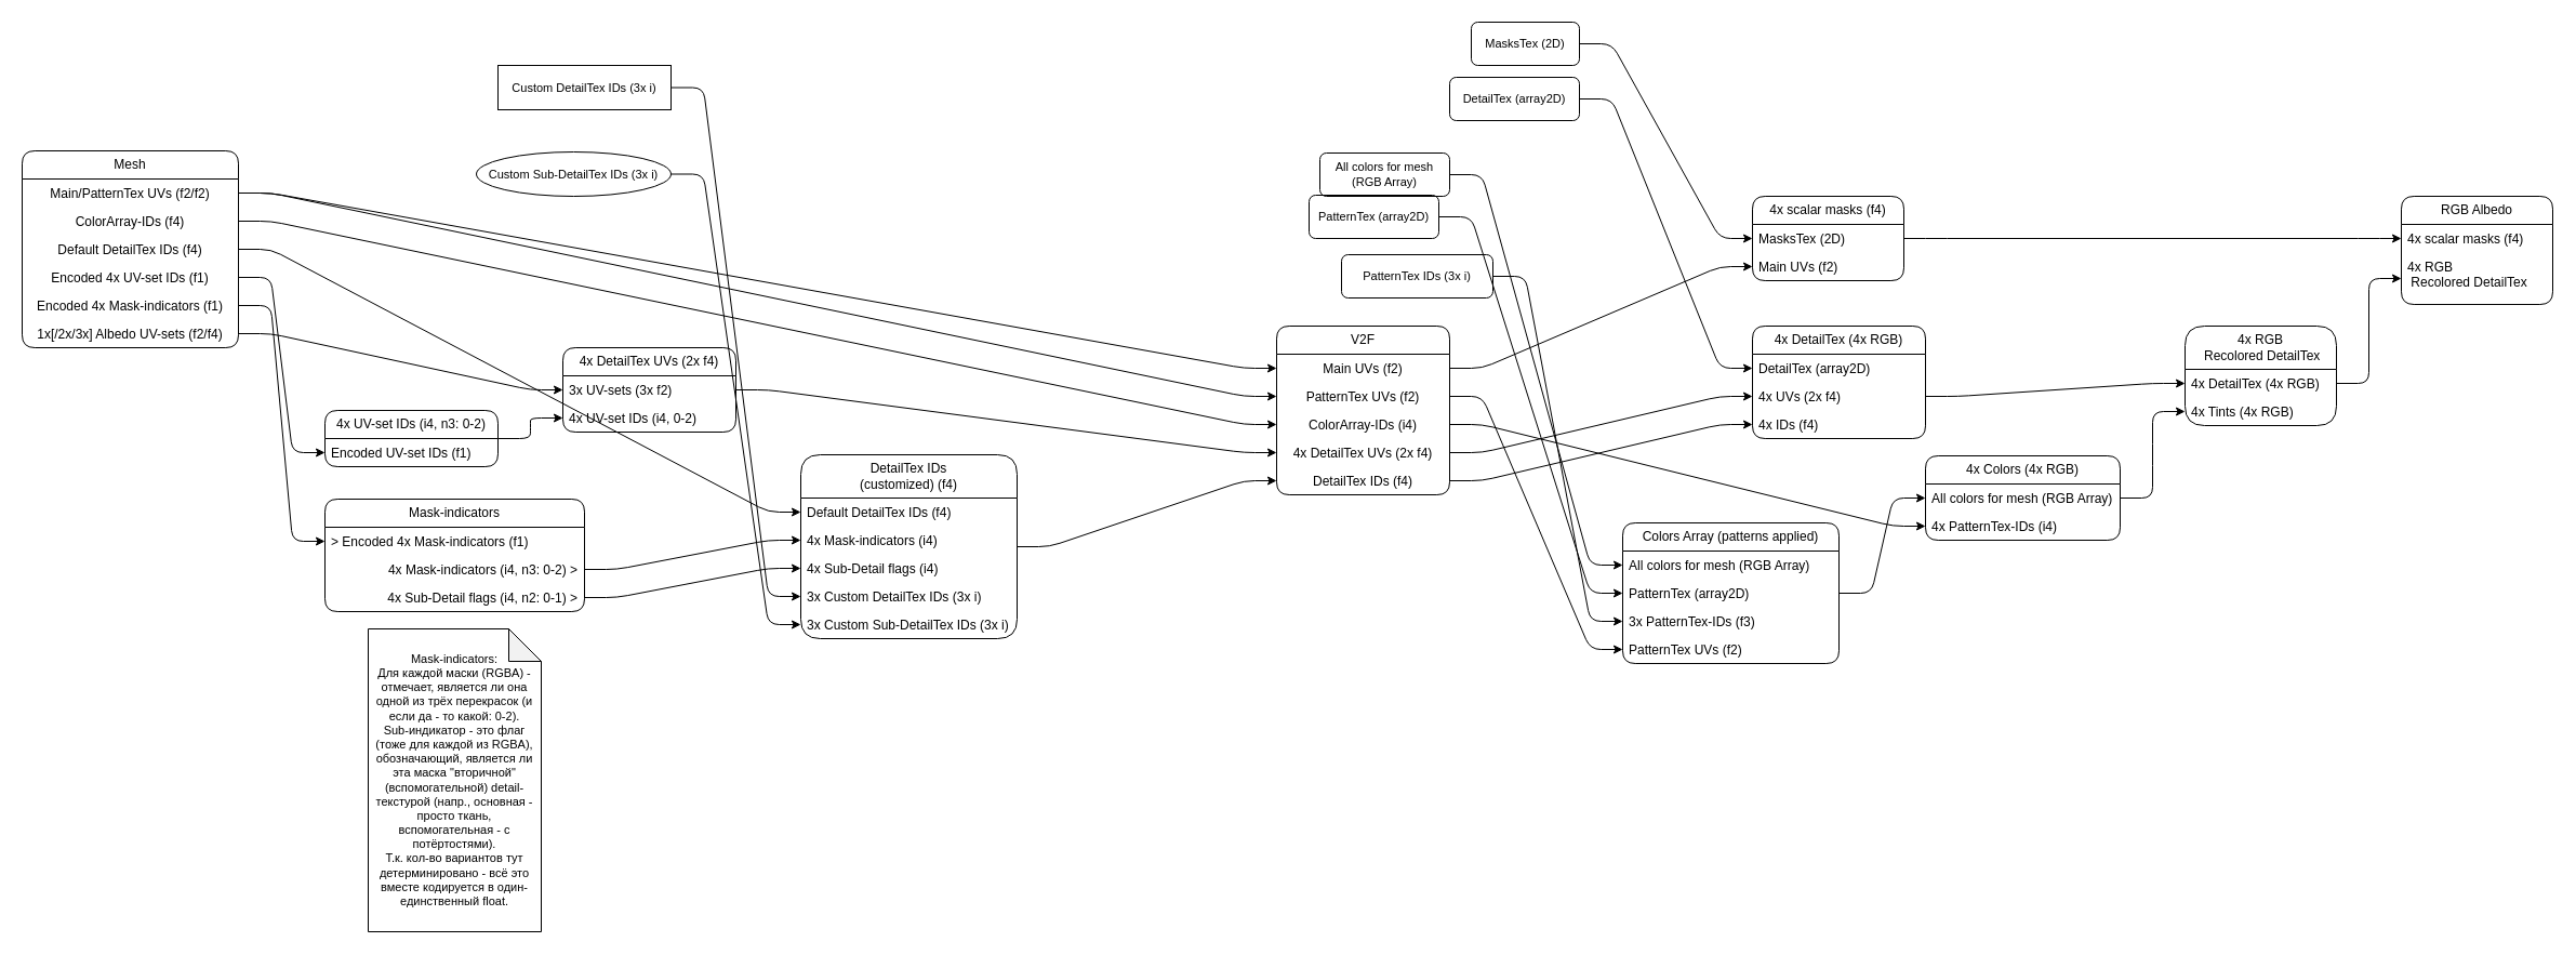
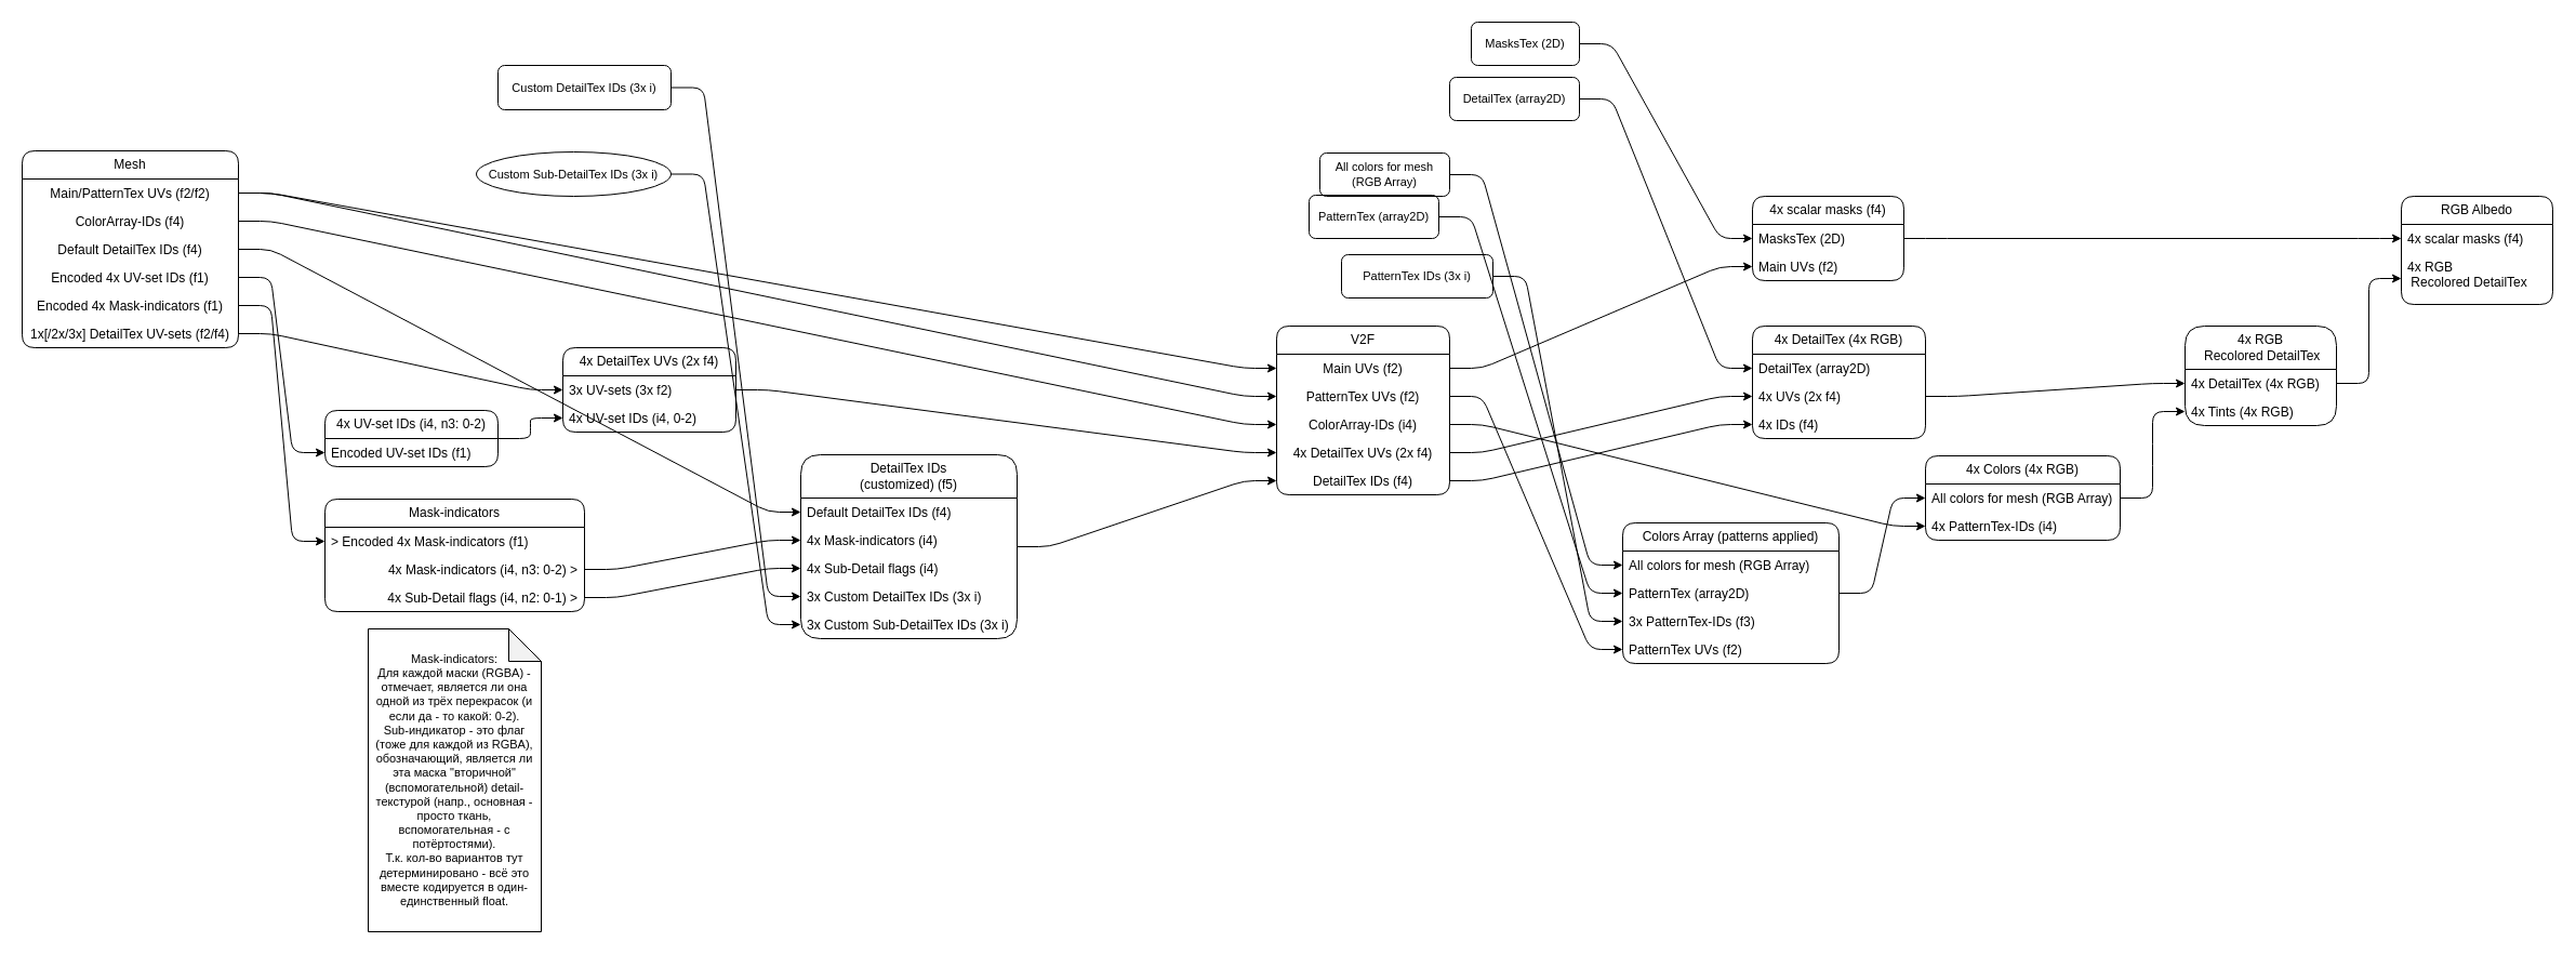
- <mxCell id="82" value="Custom DetailTex IDs (3x i)" style="whiteSpace=wrap;html=1;fontFamily=Helvetica;fontSize=11;labelBackgroundColor=none;fillColor=none;strokeColor=default;rounded=0;" parent="1" vertex="1"><mxGeometry x="460" y="60" width="160" height="41" as="geometry" /></mxCell>
+ <mxCell id="82" value="Custom DetailTex IDs (3x i)" style="whiteSpace=wrap;html=1;rounded=1;fontFamily=Helvetica;fontSize=11;labelBackgroundColor=none;fillColor=none;strokeColor=default;" parent="1" vertex="1"><mxGeometry x="460" y="60" width="160" height="41" as="geometry" /></mxCell>
- <mxCell id="57" value="&lt;div align=&quot;center&quot;&gt;1x[/2x/3x] Albedo UV-sets (f2/f4)&lt;/div&gt;" style="text;strokeColor=none;fillColor=none;align=center;verticalAlign=top;spacingLeft=4;spacingRight=4;overflow=hidden;rotatable=0;points=[[0,0.5],[1,0.5]];portConstraint=eastwest;whiteSpace=wrap;html=1;rounded=1;" parent="51" vertex="1"><mxGeometry y="156" width="200" height="26" as="geometry" /></mxCell>
+ <mxCell id="57" value="&lt;div align=&quot;center&quot;&gt;1x[/2x/3x] DetailTex UV-sets (f2/f4)&lt;/div&gt;" style="text;strokeColor=none;fillColor=none;align=center;verticalAlign=top;spacingLeft=4;spacingRight=4;overflow=hidden;rotatable=0;points=[[0,0.5],[1,0.5]];portConstraint=eastwest;whiteSpace=wrap;html=1;rounded=1;" parent="51" vertex="1"><mxGeometry y="156" width="200" height="26" as="geometry" /></mxCell>
- <mxCell id="72" value="&lt;div align=&quot;center&quot;&gt;&lt;div&gt;DetailTex IDs&lt;br&gt;(customized) (f4)&lt;/div&gt;&lt;/div&gt;" style="swimlane;fontStyle=0;childLayout=stackLayout;horizontal=1;startSize=40;fillColor=none;horizontalStack=0;resizeParent=1;resizeParentMax=0;resizeLast=0;collapsible=1;marginBottom=0;whiteSpace=wrap;html=1;rounded=1;" parent="1" vertex="1"><mxGeometry x="740" y="420" width="200" height="170" as="geometry"><mxRectangle x="800" y="600" width="130" height="30" as="alternateBounds" /></mxGeometry></mxCell>
+ <mxCell id="72" value="&lt;div align=&quot;center&quot;&gt;&lt;div&gt;DetailTex IDs&lt;br&gt;(customized) (f5)&lt;/div&gt;&lt;/div&gt;" style="swimlane;fontStyle=0;childLayout=stackLayout;horizontal=1;startSize=40;fillColor=none;horizontalStack=0;resizeParent=1;resizeParentMax=0;resizeLast=0;collapsible=1;marginBottom=0;whiteSpace=wrap;html=1;rounded=1;" parent="1" vertex="1"><mxGeometry x="740" y="420" width="200" height="170" as="geometry"><mxRectangle x="800" y="600" width="130" height="30" as="alternateBounds" /></mxGeometry></mxCell>
